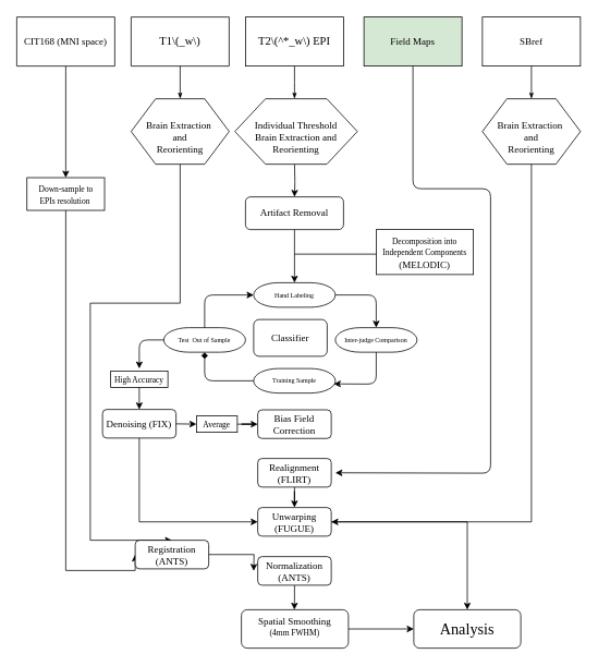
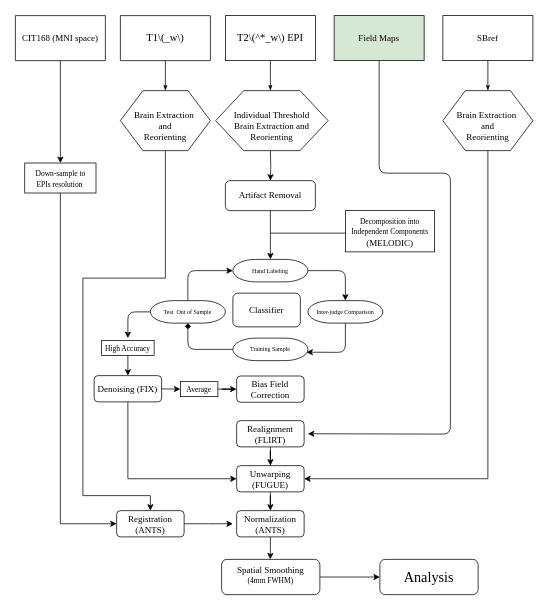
- <mxCell id="50" value="Registration&lt;br&gt;(ANTS)" style="rounded=1;whiteSpace=wrap;html=1;shadow=0;fontFamily=Tahoma;" vertex="1" parent="1"><mxGeometry x="165" y="660" width="90" height="35" as="geometry" /></mxCell>
+ <mxCell id="50" value="Registration&lt;br&gt;(ANTS)" style="rounded=1;whiteSpace=wrap;html=1;shadow=0;fontFamily=Tahoma;" vertex="1" parent="1"><mxGeometry x="155" y="680" width="90" height="35" as="geometry" /></mxCell>
- <mxCell id="30" value="" style="edgeStyle=orthogonalEdgeStyle;rounded=0;orthogonalLoop=1;jettySize=auto;html=1;fontFamily=Tahoma;" edge="1" parent="1" source="31" target="43"><mxGeometry relative="1" as="geometry" /></mxCell>
+ <mxCell id="30" value="" style="edgeStyle=orthogonalEdgeStyle;rounded=0;orthogonalLoop=1;jettySize=auto;html=1;fontFamily=Tahoma;" edge="1" parent="1" source="31" target="40"><mxGeometry relative="1" as="geometry" /></mxCell>
